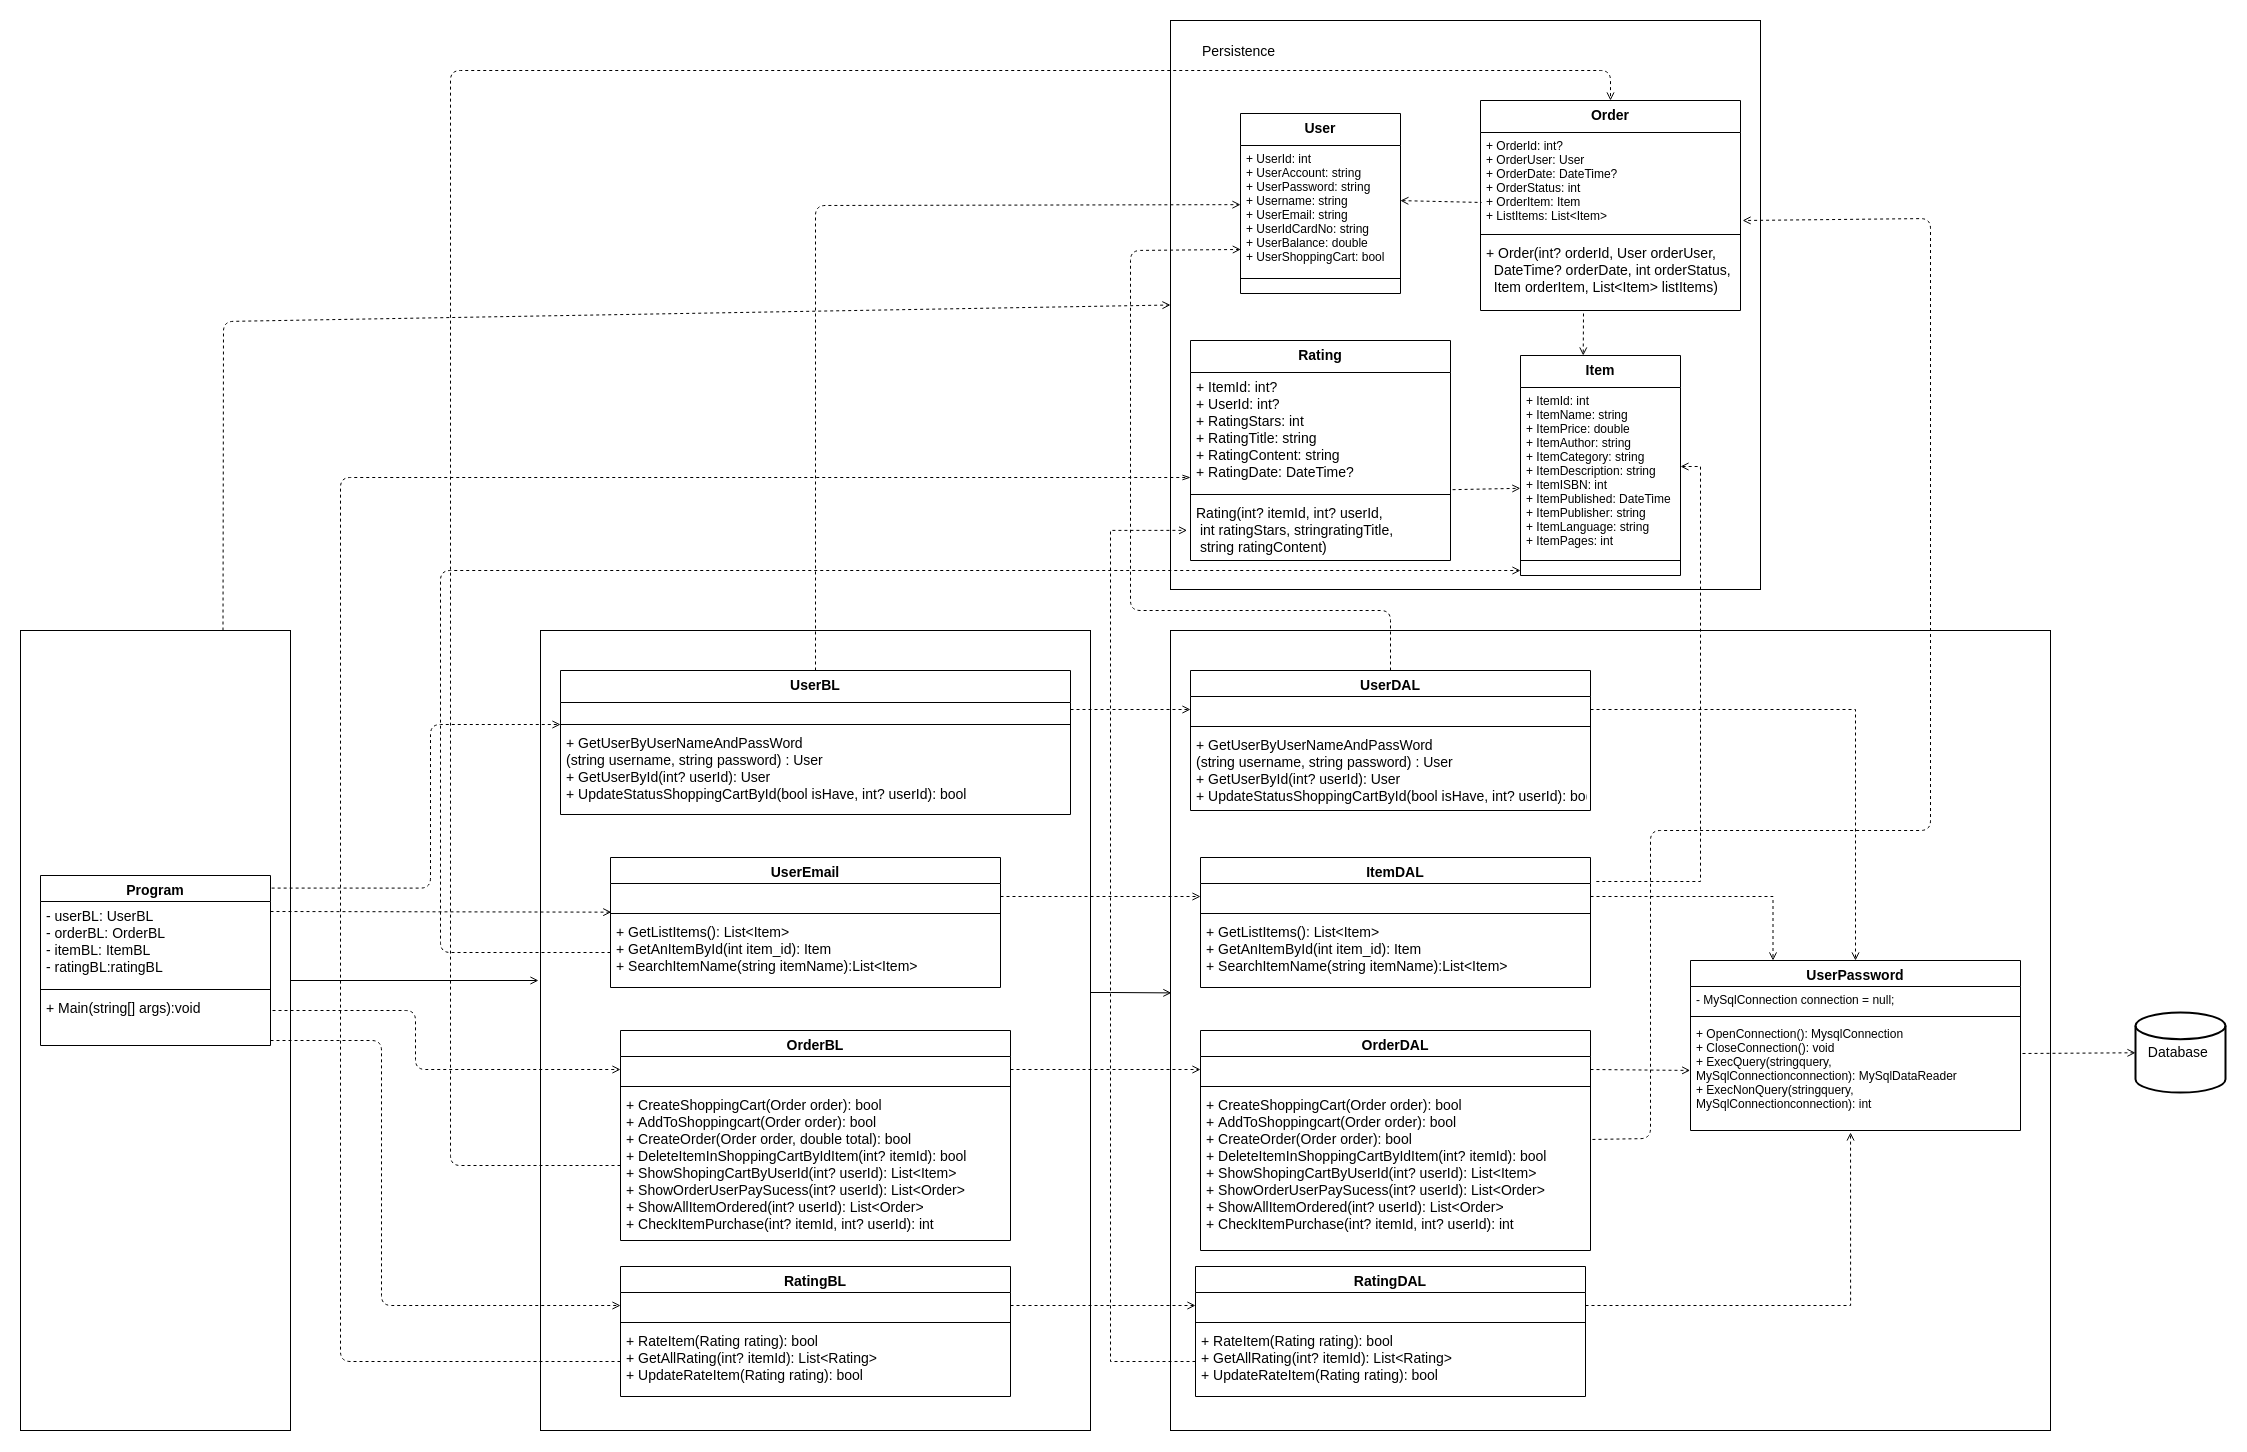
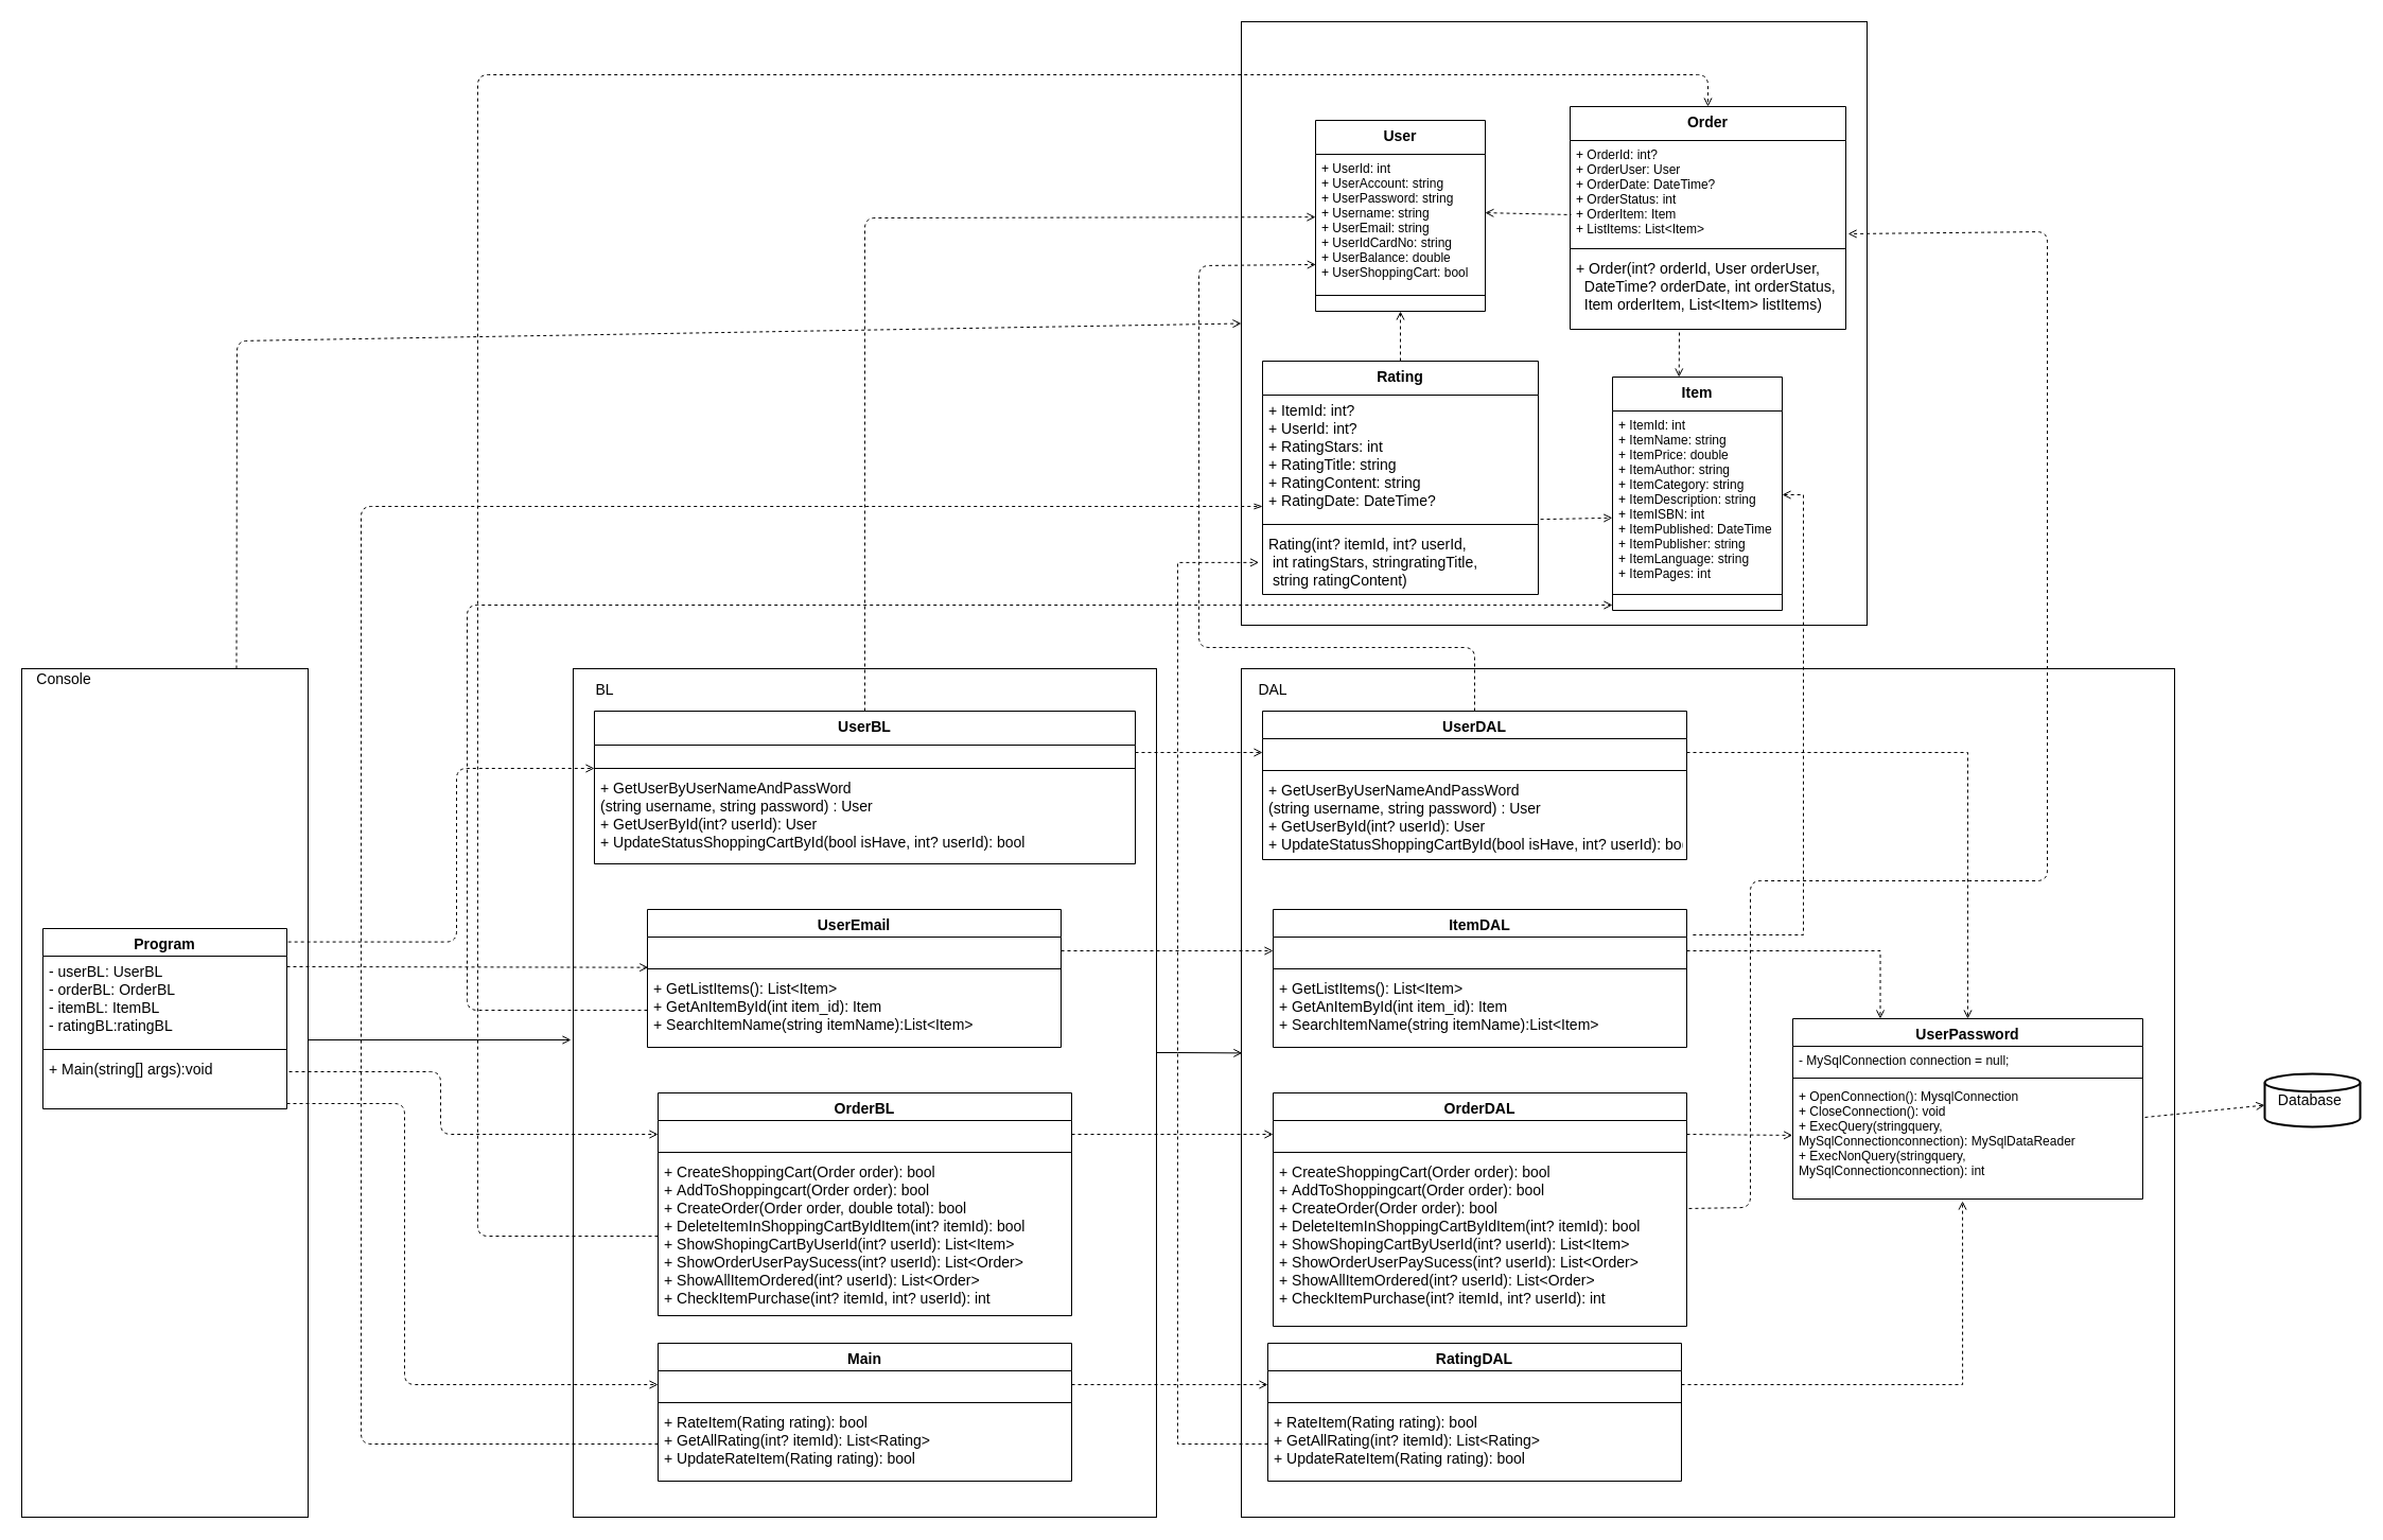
- <mxCell id="75" value="&lt;font style=&quot;font-size: 14px&quot;&gt;Persistence&lt;/font&gt;" style="text;html=1;resizable=0;points=[];autosize=1;align=left;verticalAlign=top;spacingTop=-4;" vertex="1" parent="1"><mxGeometry x="1200" y="40" width="90" height="20" as="geometry" /></mxCell>
+ <mxCell id="73" value="" style="endArrow=open;dashed=1;html=1;exitX=0.5;exitY=0;exitDx=0;exitDy=0;startArrow=none;startFill=0;endFill=0;entryX=0.5;entryY=1;entryDx=0;entryDy=0;" edge="1" parent="1" source="88" target="65"><mxGeometry width="50" height="50" relative="1" as="geometry"><mxPoint x="1320" y="397" as="sourcePoint" /><mxPoint x="1680" y="230" as="targetPoint" /></mxGeometry></mxCell>
+ <mxCell id="10" value="&lt;font style=&quot;font-size: 14px&quot;&gt;Console&lt;/font&gt;" style="text;html=1;strokeColor=none;fillColor=none;align=center;verticalAlign=middle;whiteSpace=wrap;rounded=0;fontSize=14;" parent="1" vertex="1"><mxGeometry x="20" y="630" width="80" height="20" as="geometry" /></mxCell>
+ <mxCell id="27" value="BL" style="text;html=1;strokeColor=none;fillColor=none;align=center;verticalAlign=middle;whiteSpace=wrap;rounded=0;fontSize=14;" parent="1" vertex="1"><mxGeometry x="550" y="640" width="40" height="20" as="geometry" /></mxCell>
+ <mxCell id="55" value="&lt;font style=&quot;font-size: 14px&quot;&gt;DAL&lt;/font&gt;" style="text;html=1;strokeColor=none;fillColor=none;align=center;verticalAlign=middle;whiteSpace=wrap;rounded=0;fontSize=13;" parent="1" vertex="1"><mxGeometry x="1180" y="640" width="40" height="20" as="geometry" /></mxCell>
- <mxCell id="49" value="&lt;div style=&quot;text-align: center&quot;&gt;&amp;nbsp; &amp;nbsp;&lt;font style=&quot;font-size: 14px&quot;&gt;Database&lt;/font&gt;&lt;/div&gt;" style="strokeWidth=2;html=1;shape=mxgraph.flowchart.database;whiteSpace=wrap;fillColor=none;gradientColor=none;fontSize=13;align=left;" parent="1" vertex="1"><mxGeometry x="2135" y="1012" width="90" height="80" as="geometry" /></mxCell>
+ <mxCell id="49" value="&lt;div style=&quot;text-align: center&quot;&gt;&amp;nbsp; &amp;nbsp;&lt;font style=&quot;font-size: 14px&quot;&gt;Database&lt;/font&gt;&lt;/div&gt;" style="strokeWidth=2;html=1;shape=mxgraph.flowchart.database;whiteSpace=wrap;fillColor=none;gradientColor=none;fontSize=13;align=left;" parent="1" vertex="1"><mxGeometry x="2135" y="1012" width="90" height="50" as="geometry" /></mxCell>
- <mxCell id="23" value="RatingBL" style="swimlane;fontStyle=1;align=center;verticalAlign=top;childLayout=stackLayout;horizontal=1;startSize=26;horizontalStack=0;resizeParent=1;resizeParentMax=0;resizeLast=0;collapsible=1;marginBottom=0;fillColor=none;gradientColor=none;fontSize=14;" parent="1" vertex="1"><mxGeometry x="620" y="1266" width="390" height="130" as="geometry" /></mxCell>
+ <mxCell id="23" value="Main" style="swimlane;fontStyle=1;align=center;verticalAlign=top;childLayout=stackLayout;horizontal=1;startSize=26;horizontalStack=0;resizeParent=1;resizeParentMax=0;resizeLast=0;collapsible=1;marginBottom=0;fillColor=none;gradientColor=none;fontSize=14;" parent="1" vertex="1"><mxGeometry x="620" y="1266" width="390" height="130" as="geometry" /></mxCell>
